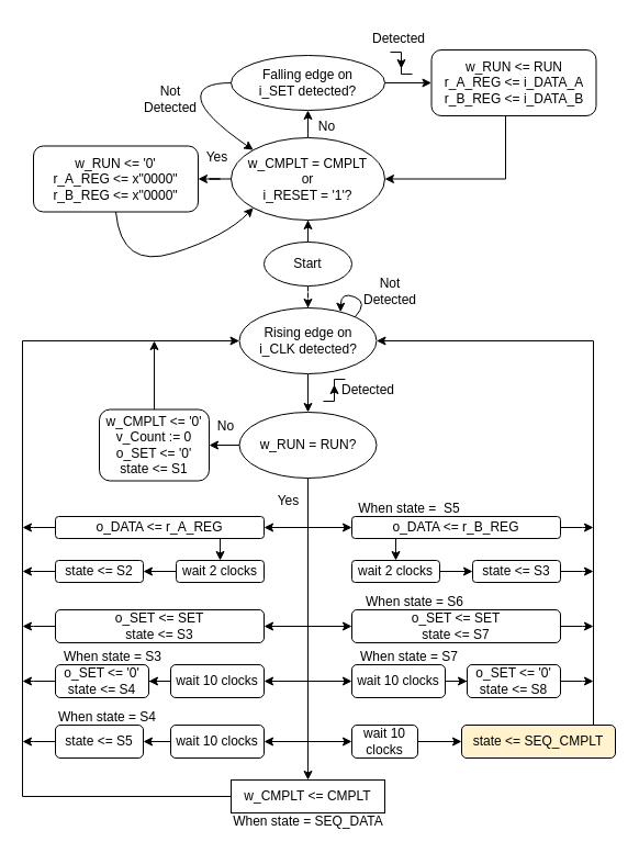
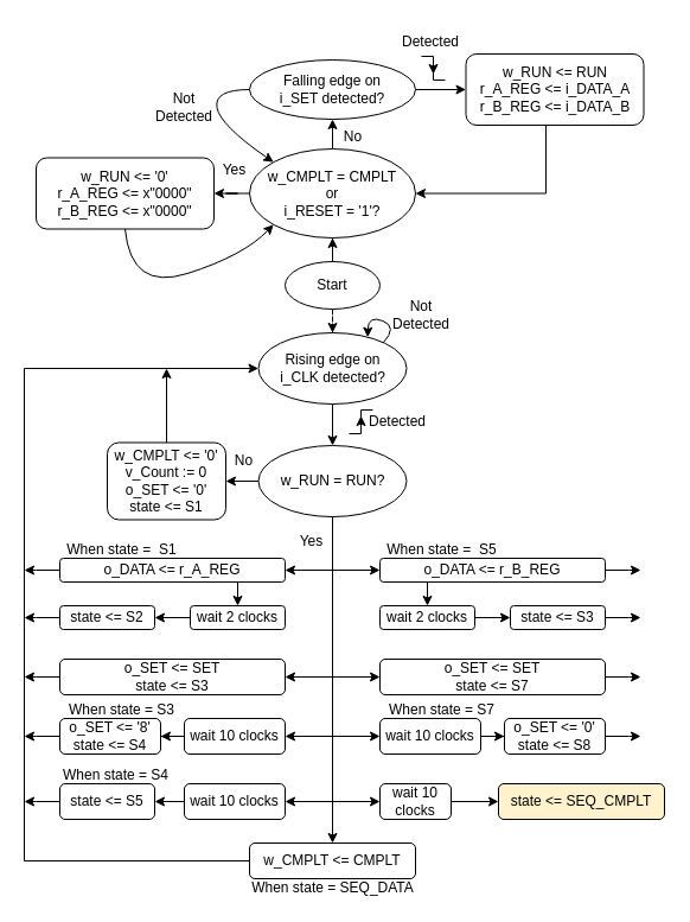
- <mxCell id="64" style="edgeStyle=orthogonalEdgeStyle;rounded=0;orthogonalLoop=1;jettySize=auto;html=1;exitX=0.75;exitY=0;exitDx=0;exitDy=0;entryX=1;entryY=0.5;entryDx=0;entryDy=0;" edge="1" parent="1" source="65" target="6"><mxGeometry relative="1" as="geometry"><mxPoint x="540" y="620" as="targetPoint" /><Array as="points"><mxPoint x="540" y="660" /><mxPoint x="540" y="310" /></Array></mxGeometry></mxCell>
+ <mxCell id="31" value="When state =&amp;nbsp; S1" style="text;html=1;align=center;verticalAlign=middle;whiteSpace=wrap;rounded=0;" vertex="1" parent="1"><mxGeometry x="50" y="455" width="105" height="15" as="geometry" /></mxCell>
- <mxCell id="58" value="When state = S6" style="text;html=1;align=center;verticalAlign=middle;whiteSpace=wrap;rounded=0;" vertex="1" parent="1"><mxGeometry x="325" y="540" width="105" height="15" as="geometry" /></mxCell>
- <mxCell id="39" value="o_SET &amp;lt;= '0'&lt;br&gt;state &amp;lt;= S4" style="rounded=1;whiteSpace=wrap;html=1;" vertex="1" parent="1"><mxGeometry x="50" y="605" width="85" height="30" as="geometry" /></mxCell>
+ <mxCell id="39" value="o_SET &amp;lt;= '8'&lt;br&gt;state &amp;lt;= S4" style="rounded=1;whiteSpace=wrap;html=1;" vertex="1" parent="1"><mxGeometry x="50" y="605" width="85" height="30" as="geometry" /></mxCell>
- <mxCell id="67" value="w_CMPLT &amp;lt;= CMPLT" style="whiteSpace=wrap;html=1;rounded=0;" vertex="1" parent="1"><mxGeometry x="210" y="710" width="140" height="30" as="geometry" /></mxCell>
+ <mxCell id="67" value="w_CMPLT &amp;lt;= CMPLT" style="rounded=1;whiteSpace=wrap;html=1;" vertex="1" parent="1"><mxGeometry x="210" y="710" width="140" height="30" as="geometry" /></mxCell>
